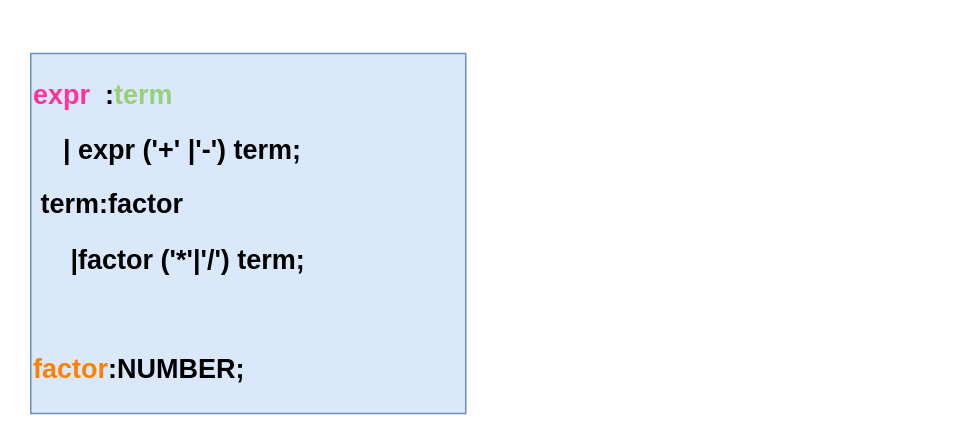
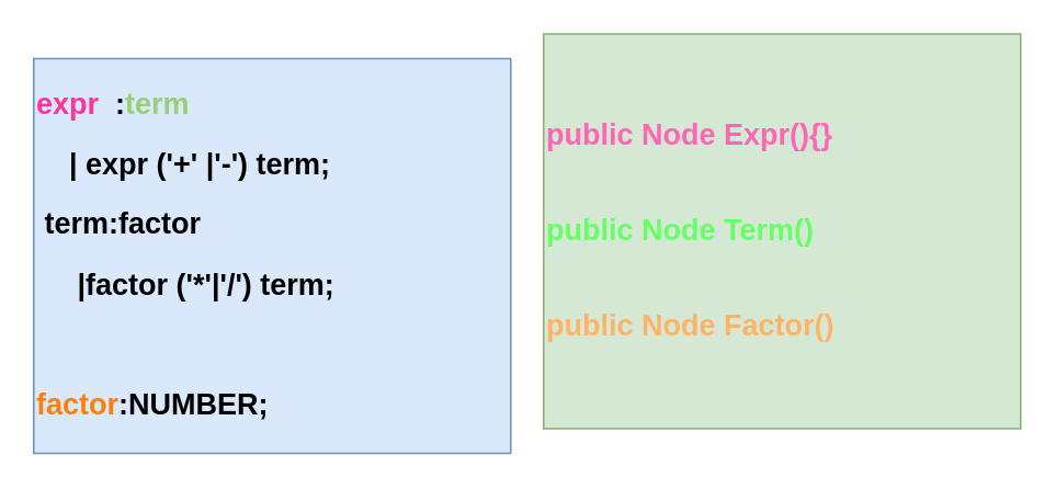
+ <mxCell id="3" value="&lt;h2&gt;&lt;font color=&quot;#ff66b3&quot;&gt;public Node Expr(){}&lt;/font&gt;&lt;/h2&gt;&lt;h2&gt;&lt;br&gt;&lt;font color=&quot;#66ff66&quot;&gt;public Node Term()&lt;/font&gt;&lt;br&gt;&lt;br&gt;&lt;/h2&gt;&lt;h2&gt;&lt;font color=&quot;#ffb366&quot;&gt;public Node Factor()&lt;/font&gt;&lt;/h2&gt;" style="text;html=1;strokeColor=#82b366;fillColor=#d5e8d4;align=left;verticalAlign=middle;whiteSpace=wrap;rounded=0;" vertex="1" parent="1"><mxGeometry x="330" y="20" width="290" height="240" as="geometry" /></mxCell>
